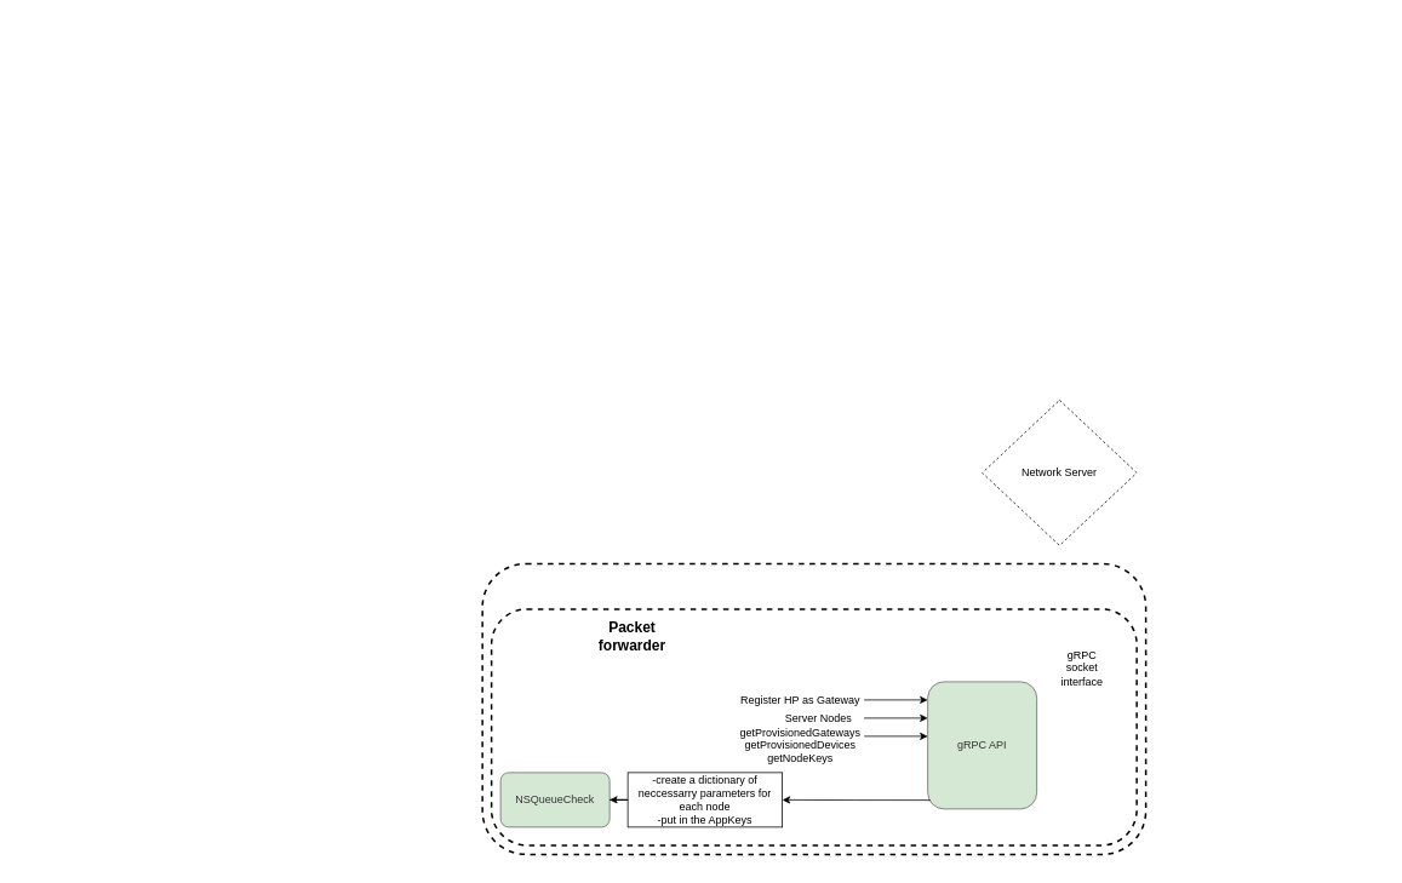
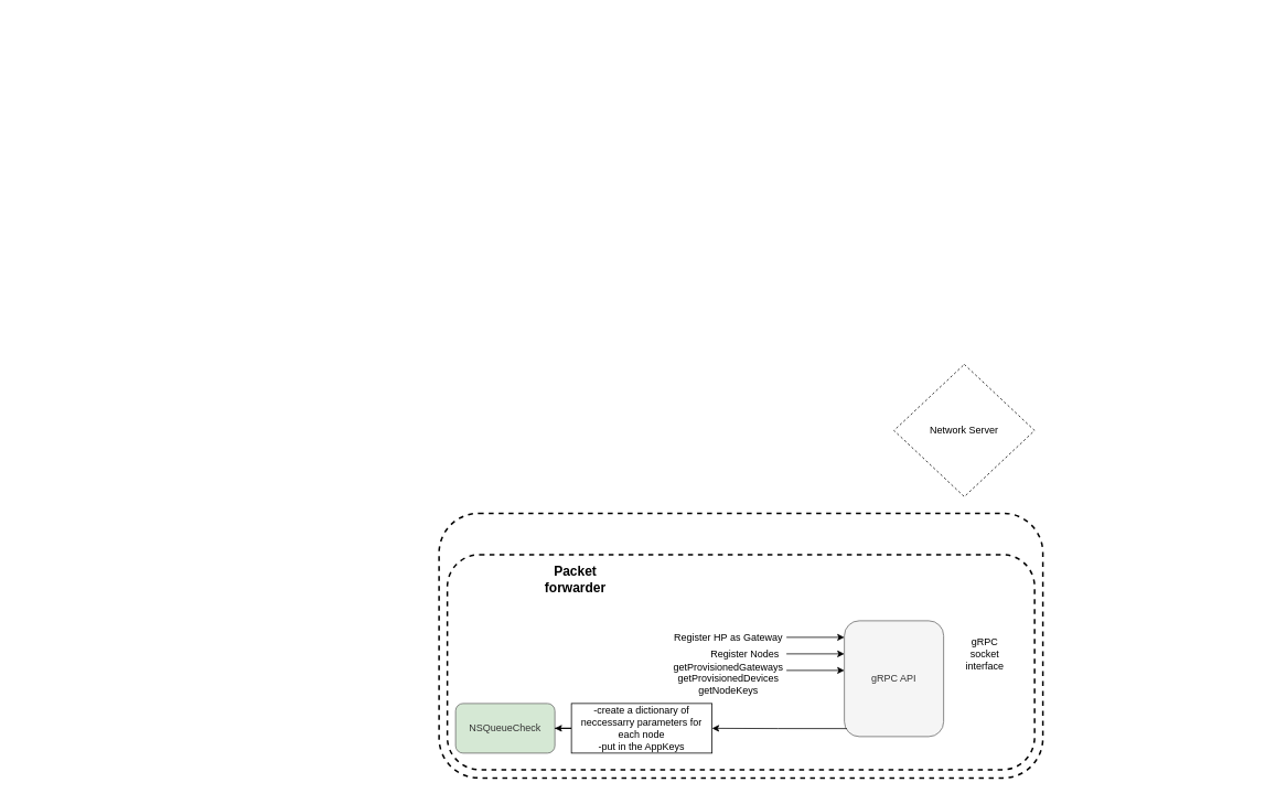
- <mxCell id="22" value="gRPC socket interface" style="text;html=1;strokeColor=none;fillColor=none;align=center;verticalAlign=middle;whiteSpace=wrap;rounded=0;" vertex="1" parent="1"><mxGeometry x="1160" y="720" width="60" height="30" as="geometry" /></mxCell>
+ <mxCell id="22" value="gRPC socket interface" style="text;html=1;strokeColor=none;fillColor=none;align=center;verticalAlign=middle;whiteSpace=wrap;rounded=0;" vertex="1" parent="1"><mxGeometry x="1160" y="775" width="60" height="30" as="geometry" /></mxCell>
- <mxCell id="14" value="Server Nodes" style="text;html=1;strokeColor=none;fillColor=none;align=center;verticalAlign=middle;whiteSpace=wrap;rounded=0;" parent="1" vertex="1"><mxGeometry x="830" y="780" width="140" height="20" as="geometry" /></mxCell>
+ <mxCell id="14" value="Register Nodes" style="text;html=1;strokeColor=none;fillColor=none;align=center;verticalAlign=middle;whiteSpace=wrap;rounded=0;" parent="1" vertex="1"><mxGeometry x="830" y="780" width="140" height="20" as="geometry" /></mxCell>
- <mxCell id="10" value="gRPC API" style="rounded=1;whiteSpace=wrap;html=1;fillColor=#d5e8d4;fontColor=#333333;strokeColor=#666666;" parent="1" vertex="1"><mxGeometry x="1020" y="750" width="120" height="140" as="geometry" /></mxCell>
+ <mxCell id="10" value="gRPC API" style="rounded=1;whiteSpace=wrap;html=1;fillColor=#f5f5f5;fontColor=#333333;strokeColor=#666666;" parent="1" vertex="1"><mxGeometry x="1020" y="750" width="120" height="140" as="geometry" /></mxCell>
